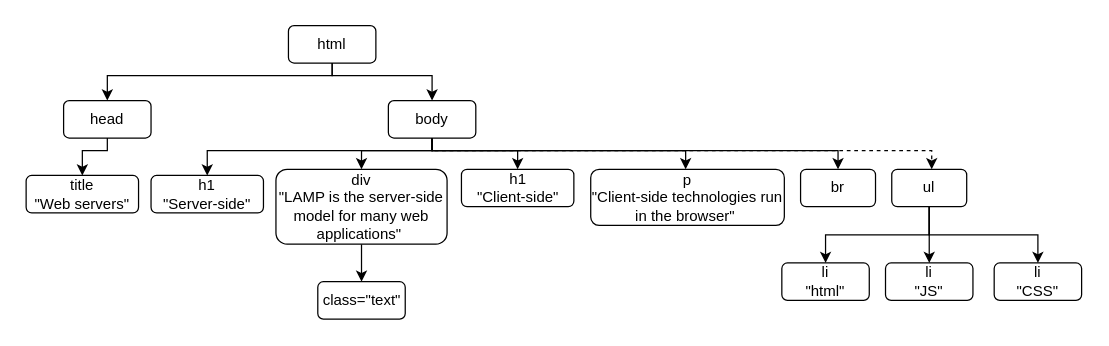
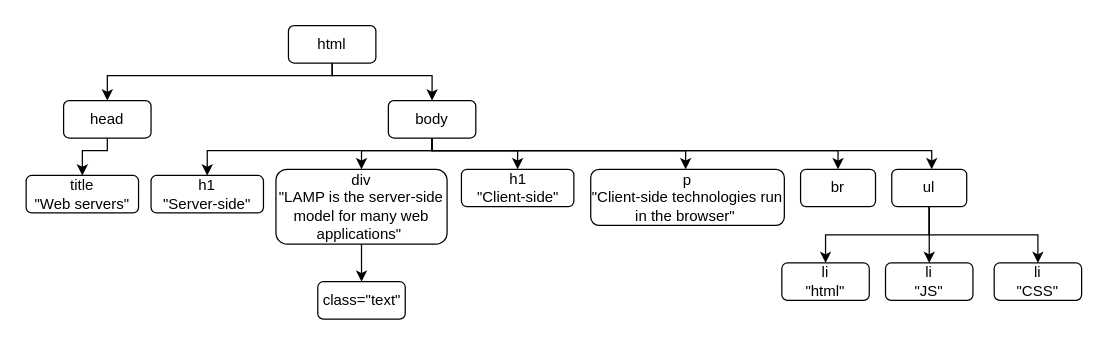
- <mxCell id="11" style="edgeStyle=orthogonalEdgeStyle;rounded=0;orthogonalLoop=1;jettySize=auto;html=1;exitX=0.5;exitY=1;exitDx=0;exitDy=0;dashed=1;" edge="1" parent="1" source="13" target="22"><mxGeometry relative="1" as="geometry"><Array as="points"><mxPoint x="345" y="120" /><mxPoint x="745" y="120" /></Array></mxGeometry></mxCell>
+ <mxCell id="11" style="edgeStyle=orthogonalEdgeStyle;rounded=0;orthogonalLoop=1;jettySize=auto;html=1;exitX=0.5;exitY=1;exitDx=0;exitDy=0;" edge="1" parent="1" source="13" target="22"><mxGeometry relative="1" as="geometry"><Array as="points"><mxPoint x="345" y="120" /><mxPoint x="745" y="120" /></Array></mxGeometry></mxCell>
